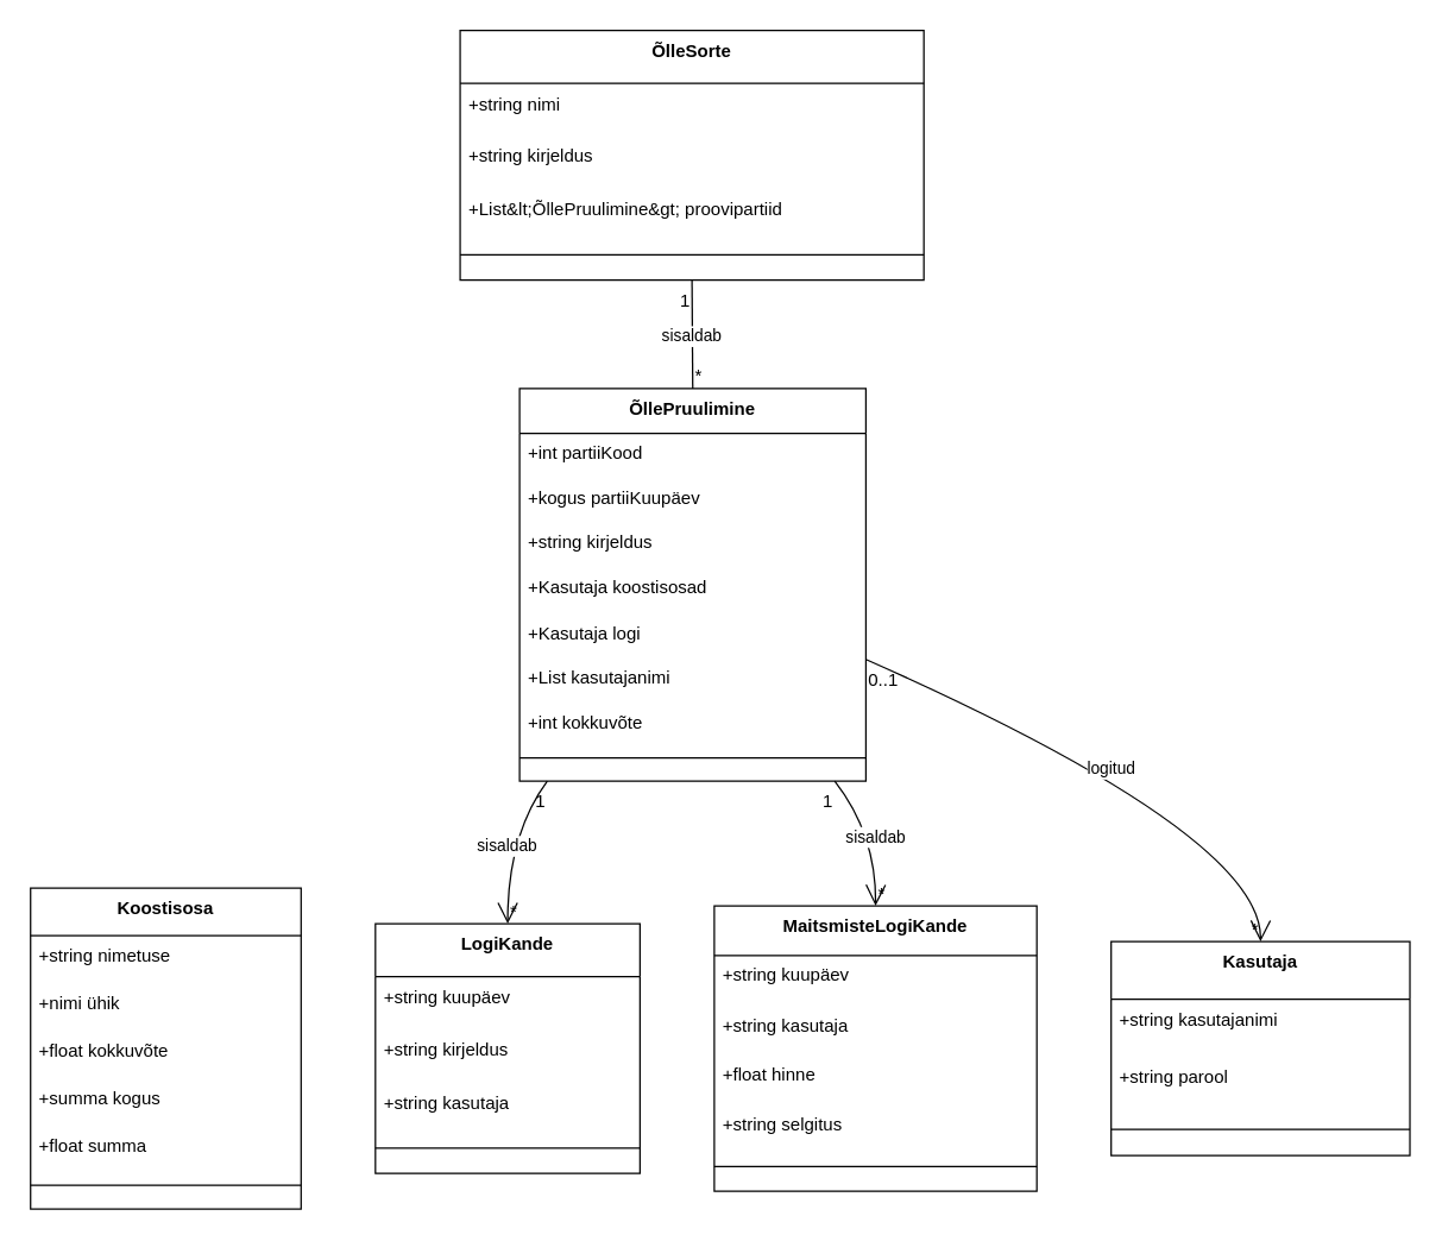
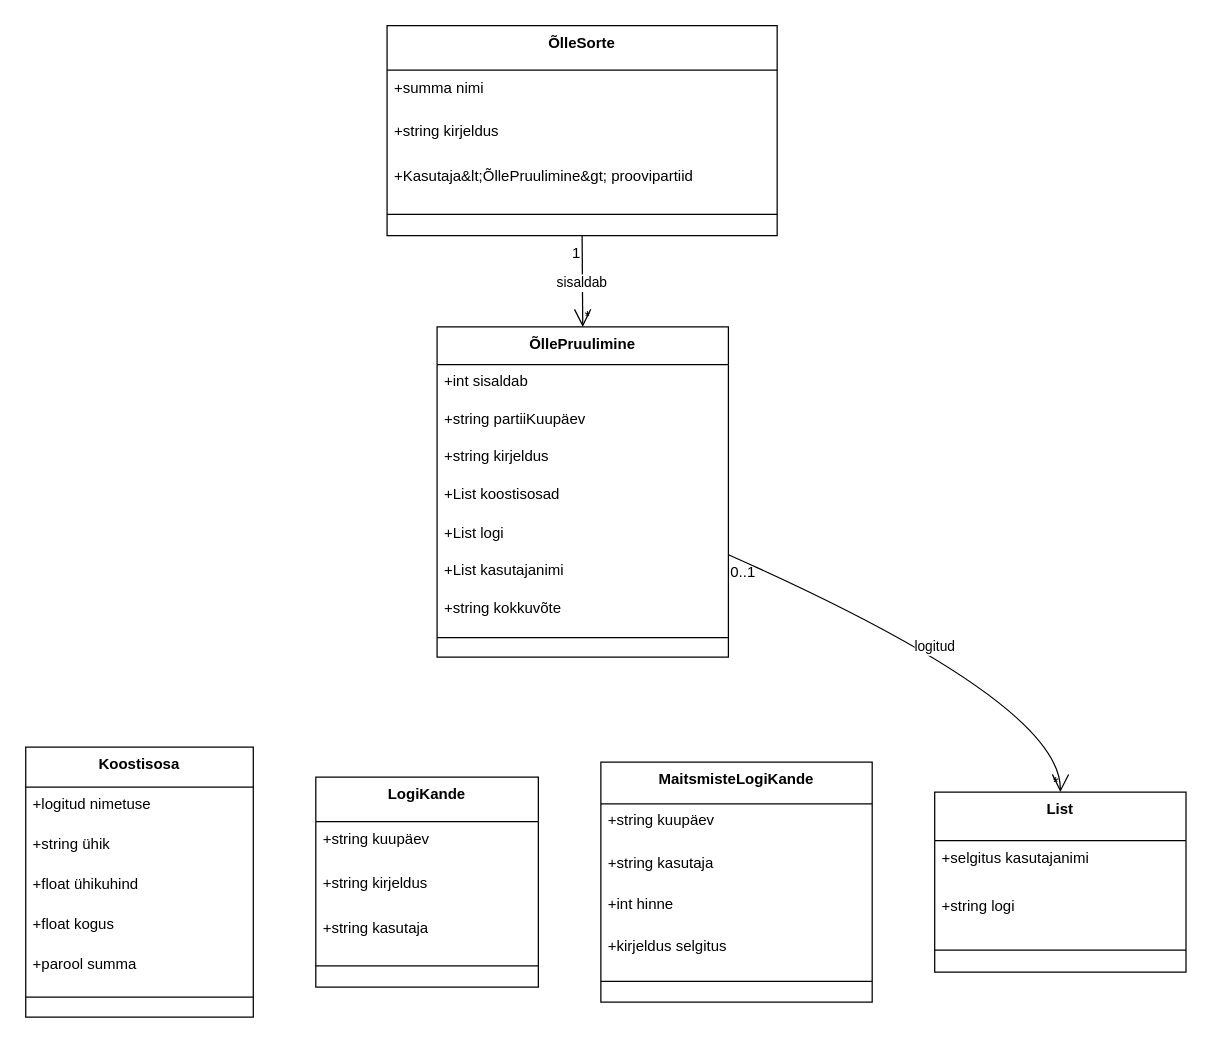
- <mxCell id="30" value="+string nimi" style="text;strokeColor=none;fillColor=none;align=left;verticalAlign=top;spacingLeft=4;spacingRight=4;overflow=hidden;rotatable=0;points=[[0,0.5],[1,0.5]];portConstraint=eastwest;" parent="29" vertex="1"><mxGeometry y="36" width="312" height="36" as="geometry" /></mxCell>
+ <mxCell id="30" value="+summa nimi" style="text;strokeColor=none;fillColor=none;align=left;verticalAlign=top;spacingLeft=4;spacingRight=4;overflow=hidden;rotatable=0;points=[[0,0.5],[1,0.5]];portConstraint=eastwest;" parent="29" vertex="1"><mxGeometry y="36" width="312" height="36" as="geometry" /></mxCell>
- <mxCell id="32" value="+List&amp;lt;ÕllePruulimine&amp;gt; proovipartiid" style="text;strokeColor=none;fillColor=none;align=left;verticalAlign=top;spacingLeft=4;spacingRight=4;overflow=hidden;rotatable=0;points=[[0,0.5],[1,0.5]];portConstraint=eastwest;" parent="29" vertex="1"><mxGeometry y="107" width="312" height="36" as="geometry" /></mxCell>
+ <mxCell id="32" value="+Kasutaja&amp;lt;ÕllePruulimine&amp;gt; proovipartiid" style="text;strokeColor=none;fillColor=none;align=left;verticalAlign=top;spacingLeft=4;spacingRight=4;overflow=hidden;rotatable=0;points=[[0,0.5],[1,0.5]];portConstraint=eastwest;" parent="29" vertex="1"><mxGeometry y="107" width="312" height="36" as="geometry" /></mxCell>
- <mxCell id="38" value="sisaldab" style="curved=1;startArrow=none;endArrow=none;endSize=12;exitX=0.5;exitY=1;entryX=0.5;entryY=0;" parent="1" source="29" target="2" edge="1"><mxGeometry relative="1" as="geometry"><Array as="points" /></mxGeometry></mxCell>
+ <mxCell id="38" value="sisaldab" style="curved=1;startArrow=none;endArrow=open;endSize=12;exitX=0.5;exitY=1;entryX=0.5;entryY=0;" parent="1" source="29" target="2" edge="1"><mxGeometry relative="1" as="geometry"><Array as="points" /></mxGeometry></mxCell>
- <mxCell id="3" value="+int partiiKood" style="text;strokeColor=none;fillColor=none;align=left;verticalAlign=top;spacingLeft=4;spacingRight=4;overflow=hidden;rotatable=0;points=[[0,0.5],[1,0.5]];portConstraint=eastwest;" parent="2" vertex="1"><mxGeometry y="30" width="233" height="30" as="geometry" /></mxCell>
+ <mxCell id="3" value="+int sisaldab" style="text;strokeColor=none;fillColor=none;align=left;verticalAlign=top;spacingLeft=4;spacingRight=4;overflow=hidden;rotatable=0;points=[[0,0.5],[1,0.5]];portConstraint=eastwest;" parent="2" vertex="1"><mxGeometry y="30" width="233" height="30" as="geometry" /></mxCell>
- <mxCell id="4" value="+kogus partiiKuupäev" style="text;strokeColor=none;fillColor=none;align=left;verticalAlign=top;spacingLeft=4;spacingRight=4;overflow=hidden;rotatable=0;points=[[0,0.5],[1,0.5]];portConstraint=eastwest;" parent="2" vertex="1"><mxGeometry y="60" width="233" height="30" as="geometry" /></mxCell>
+ <mxCell id="4" value="+string partiiKuupäev" style="text;strokeColor=none;fillColor=none;align=left;verticalAlign=top;spacingLeft=4;spacingRight=4;overflow=hidden;rotatable=0;points=[[0,0.5],[1,0.5]];portConstraint=eastwest;" parent="2" vertex="1"><mxGeometry y="60" width="233" height="30" as="geometry" /></mxCell>
- <mxCell id="6" value="+Kasutaja koostisosad" style="text;strokeColor=none;fillColor=none;align=left;verticalAlign=top;spacingLeft=4;spacingRight=4;overflow=hidden;rotatable=0;points=[[0,0.5],[1,0.5]];portConstraint=eastwest;" parent="2" vertex="1"><mxGeometry y="120" width="233" height="30" as="geometry" /></mxCell>
+ <mxCell id="6" value="+List koostisosad" style="text;strokeColor=none;fillColor=none;align=left;verticalAlign=top;spacingLeft=4;spacingRight=4;overflow=hidden;rotatable=0;points=[[0,0.5],[1,0.5]];portConstraint=eastwest;" parent="2" vertex="1"><mxGeometry y="120" width="233" height="30" as="geometry" /></mxCell>
- <mxCell id="7" value="+Kasutaja logi" style="text;strokeColor=none;fillColor=none;align=left;verticalAlign=top;spacingLeft=4;spacingRight=4;overflow=hidden;rotatable=0;points=[[0,0.5],[1,0.5]];portConstraint=eastwest;" parent="2" vertex="1"><mxGeometry y="151" width="233" height="30" as="geometry" /></mxCell>
+ <mxCell id="7" value="+List logi" style="text;strokeColor=none;fillColor=none;align=left;verticalAlign=top;spacingLeft=4;spacingRight=4;overflow=hidden;rotatable=0;points=[[0,0.5],[1,0.5]];portConstraint=eastwest;" parent="2" vertex="1"><mxGeometry y="151" width="233" height="30" as="geometry" /></mxCell>
- <mxCell id="9" value="+int kokkuvõte" style="text;strokeColor=none;fillColor=none;align=left;verticalAlign=top;spacingLeft=4;spacingRight=4;overflow=hidden;rotatable=0;points=[[0,0.5],[1,0.5]];portConstraint=eastwest;" parent="2" vertex="1"><mxGeometry y="211" width="233" height="30" as="geometry" /></mxCell>
+ <mxCell id="9" value="+string kokkuvõte" style="text;strokeColor=none;fillColor=none;align=left;verticalAlign=top;spacingLeft=4;spacingRight=4;overflow=hidden;rotatable=0;points=[[0,0.5],[1,0.5]];portConstraint=eastwest;" parent="2" vertex="1"><mxGeometry y="211" width="233" height="30" as="geometry" /></mxCell>
- <mxCell id="44" value="sisaldab" style="curved=1;startArrow=none;endArrow=open;endSize=12;exitX=0.91;exitY=1;entryX=0.5;entryY=0;" parent="1" source="2" target="23" edge="1"><mxGeometry relative="1" as="geometry"><Array as="points"><mxPoint x="589" y="561" /></Array></mxGeometry></mxCell>
- <mxCell id="45" value="1" style="edgeLabel;resizable=0;labelBackgroundColor=none;fontSize=12;align=right;verticalAlign=top;" parent="44" vertex="1"><mxGeometry x="-1" relative="1" as="geometry" /></mxCell>
- <mxCell id="46" value="*" style="edgeLabel;resizable=0;labelBackgroundColor=none;fontSize=12;align=left;verticalAlign=bottom;" parent="44" vertex="1"><mxGeometry x="1" relative="1" as="geometry" /></mxCell>
- <mxCell id="41" value="sisaldab" style="curved=1;startArrow=none;endArrow=open;endSize=12;exitX=0.08;exitY=1;entryX=0.5;entryY=0;" parent="1" source="2" target="18" edge="1"><mxGeometry relative="1" as="geometry"><Array as="points"><mxPoint x="341" y="561" /></Array></mxGeometry></mxCell>
- <mxCell id="42" value="1" style="edgeLabel;resizable=0;labelBackgroundColor=none;fontSize=12;align=right;verticalAlign=top;" parent="41" vertex="1"><mxGeometry x="-1" relative="1" as="geometry" /></mxCell>
- <mxCell id="43" value="*" style="edgeLabel;resizable=0;labelBackgroundColor=none;fontSize=12;align=left;verticalAlign=bottom;" parent="41" vertex="1"><mxGeometry x="1" relative="1" as="geometry" /></mxCell>
- <mxCell id="12" value="+string nimetuse" style="text;strokeColor=none;fillColor=none;align=left;verticalAlign=top;spacingLeft=4;spacingRight=4;overflow=hidden;rotatable=0;points=[[0,0.5],[1,0.5]];portConstraint=eastwest;" parent="11" vertex="1"><mxGeometry y="32" width="182" height="32" as="geometry" /></mxCell>
+ <mxCell id="12" value="+logitud nimetuse" style="text;strokeColor=none;fillColor=none;align=left;verticalAlign=top;spacingLeft=4;spacingRight=4;overflow=hidden;rotatable=0;points=[[0,0.5],[1,0.5]];portConstraint=eastwest;" parent="11" vertex="1"><mxGeometry y="32" width="182" height="32" as="geometry" /></mxCell>
- <mxCell id="34" value="Kasutaja" style="swimlane;fontStyle=1;align=center;verticalAlign=top;childLayout=stackLayout;horizontal=1;startSize=38.857;horizontalStack=0;resizeParent=1;resizeParentMax=0;resizeLast=0;collapsible=0;marginBottom=0;" parent="1" vertex="1"><mxGeometry x="747" y="633" width="201" height="144" as="geometry" /></mxCell>
+ <mxCell id="34" value="List" style="swimlane;fontStyle=1;align=center;verticalAlign=top;childLayout=stackLayout;horizontal=1;startSize=38.857;horizontalStack=0;resizeParent=1;resizeParentMax=0;resizeLast=0;collapsible=0;marginBottom=0;" parent="1" vertex="1"><mxGeometry x="747" y="633" width="201" height="144" as="geometry" /></mxCell>
- <mxCell id="13" value="+nimi ühik" style="text;strokeColor=none;fillColor=none;align=left;verticalAlign=top;spacingLeft=4;spacingRight=4;overflow=hidden;rotatable=0;points=[[0,0.5],[1,0.5]];portConstraint=eastwest;" parent="11" vertex="1"><mxGeometry y="64" width="182" height="32" as="geometry" /></mxCell>
+ <mxCell id="13" value="+string ühik" style="text;strokeColor=none;fillColor=none;align=left;verticalAlign=top;spacingLeft=4;spacingRight=4;overflow=hidden;rotatable=0;points=[[0,0.5],[1,0.5]];portConstraint=eastwest;" parent="11" vertex="1"><mxGeometry y="64" width="182" height="32" as="geometry" /></mxCell>
- <mxCell id="35" value="+string kasutajanimi" style="text;strokeColor=none;fillColor=none;align=left;verticalAlign=top;spacingLeft=4;spacingRight=4;overflow=hidden;rotatable=0;points=[[0,0.5],[1,0.5]];portConstraint=eastwest;" parent="34" vertex="1"><mxGeometry y="39" width="201" height="39" as="geometry" /></mxCell>
+ <mxCell id="35" value="+selgitus kasutajanimi" style="text;strokeColor=none;fillColor=none;align=left;verticalAlign=top;spacingLeft=4;spacingRight=4;overflow=hidden;rotatable=0;points=[[0,0.5],[1,0.5]];portConstraint=eastwest;" parent="34" vertex="1"><mxGeometry y="39" width="201" height="39" as="geometry" /></mxCell>
- <mxCell id="14" value="+float kokkuvõte" style="text;strokeColor=none;fillColor=none;align=left;verticalAlign=top;spacingLeft=4;spacingRight=4;overflow=hidden;rotatable=0;points=[[0,0.5],[1,0.5]];portConstraint=eastwest;" parent="11" vertex="1"><mxGeometry y="96" width="182" height="32" as="geometry" /></mxCell>
+ <mxCell id="14" value="+float ühikuhind" style="text;strokeColor=none;fillColor=none;align=left;verticalAlign=top;spacingLeft=4;spacingRight=4;overflow=hidden;rotatable=0;points=[[0,0.5],[1,0.5]];portConstraint=eastwest;" parent="11" vertex="1"><mxGeometry y="96" width="182" height="32" as="geometry" /></mxCell>
- <mxCell id="26" value="+float hinne" style="text;strokeColor=none;fillColor=none;align=left;verticalAlign=top;spacingLeft=4;spacingRight=4;overflow=hidden;rotatable=0;points=[[0,0.5],[1,0.5]];portConstraint=eastwest;" parent="23" vertex="1"><mxGeometry y="100" width="217" height="33" as="geometry" /></mxCell>
+ <mxCell id="26" value="+int hinne" style="text;strokeColor=none;fillColor=none;align=left;verticalAlign=top;spacingLeft=4;spacingRight=4;overflow=hidden;rotatable=0;points=[[0,0.5],[1,0.5]];portConstraint=eastwest;" parent="23" vertex="1"><mxGeometry y="100" width="217" height="33" as="geometry" /></mxCell>
- <mxCell id="36" value="+string parool" style="text;strokeColor=none;fillColor=none;align=left;verticalAlign=top;spacingLeft=4;spacingRight=4;overflow=hidden;rotatable=0;points=[[0,0.5],[1,0.5]];portConstraint=eastwest;" parent="34" vertex="1"><mxGeometry y="78" width="201" height="39" as="geometry" /></mxCell>
+ <mxCell id="36" value="+string logi" style="text;strokeColor=none;fillColor=none;align=left;verticalAlign=top;spacingLeft=4;spacingRight=4;overflow=hidden;rotatable=0;points=[[0,0.5],[1,0.5]];portConstraint=eastwest;" parent="34" vertex="1"><mxGeometry y="78" width="201" height="39" as="geometry" /></mxCell>
- <mxCell id="15" value="+summa kogus" style="text;strokeColor=none;fillColor=none;align=left;verticalAlign=top;spacingLeft=4;spacingRight=4;overflow=hidden;rotatable=0;points=[[0,0.5],[1,0.5]];portConstraint=eastwest;" parent="11" vertex="1"><mxGeometry y="128" width="182" height="32" as="geometry" /></mxCell>
+ <mxCell id="15" value="+float kogus" style="text;strokeColor=none;fillColor=none;align=left;verticalAlign=top;spacingLeft=4;spacingRight=4;overflow=hidden;rotatable=0;points=[[0,0.5],[1,0.5]];portConstraint=eastwest;" parent="11" vertex="1"><mxGeometry y="128" width="182" height="32" as="geometry" /></mxCell>
- <mxCell id="27" value="+string selgitus" style="text;strokeColor=none;fillColor=none;align=left;verticalAlign=top;spacingLeft=4;spacingRight=4;overflow=hidden;rotatable=0;points=[[0,0.5],[1,0.5]];portConstraint=eastwest;" parent="23" vertex="1"><mxGeometry y="134" width="217" height="33" as="geometry" /></mxCell>
+ <mxCell id="27" value="+kirjeldus selgitus" style="text;strokeColor=none;fillColor=none;align=left;verticalAlign=top;spacingLeft=4;spacingRight=4;overflow=hidden;rotatable=0;points=[[0,0.5],[1,0.5]];portConstraint=eastwest;" parent="23" vertex="1"><mxGeometry y="134" width="217" height="33" as="geometry" /></mxCell>
- <mxCell id="16" value="+float summa" style="text;strokeColor=none;fillColor=none;align=left;verticalAlign=top;spacingLeft=4;spacingRight=4;overflow=hidden;rotatable=0;points=[[0,0.5],[1,0.5]];portConstraint=eastwest;" parent="11" vertex="1"><mxGeometry y="160" width="182" height="32" as="geometry" /></mxCell>
+ <mxCell id="16" value="+parool summa" style="text;strokeColor=none;fillColor=none;align=left;verticalAlign=top;spacingLeft=4;spacingRight=4;overflow=hidden;rotatable=0;points=[[0,0.5],[1,0.5]];portConstraint=eastwest;" parent="11" vertex="1"><mxGeometry y="160" width="182" height="32" as="geometry" /></mxCell>
